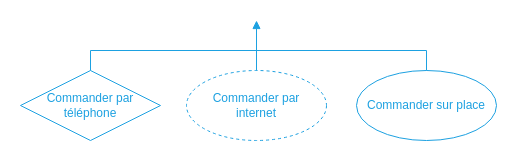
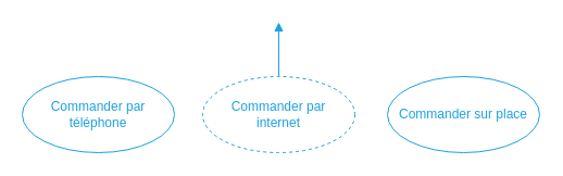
- <mxCell id="5" value="" style="edgeStyle=orthogonalEdgeStyle;rounded=0;orthogonalLoop=1;jettySize=auto;html=1;endArrow=none;endFill=0;strokeColor=#1DA1E1;" edge="1" parent="1" source="6" target="2"><mxGeometry relative="1" as="geometry"><mxPoint x="256" y="50" as="targetPoint" /><Array as="points"><mxPoint x="426" y="50" /><mxPoint x="90" y="50" /></Array></mxGeometry></mxCell>
- <mxCell id="2" value="&lt;font color=&quot;#1da1e1&quot;&gt;Commander par téléphone&lt;/font&gt;" style="rhombus;whiteSpace=wrap;html=1;fillColor=none;strokeColor=#1DA1E1;" vertex="1" parent="1"><mxGeometry x="20" y="70" width="140" height="70" as="geometry" /></mxCell>
+ <mxCell id="2" value="&lt;font color=&quot;#1da1e1&quot;&gt;Commander par téléphone&lt;/font&gt;" style="ellipse;whiteSpace=wrap;html=1;fillColor=none;strokeColor=#1DA1E1;" vertex="1" parent="1"><mxGeometry x="20" y="70" width="140" height="70" as="geometry" /></mxCell>
